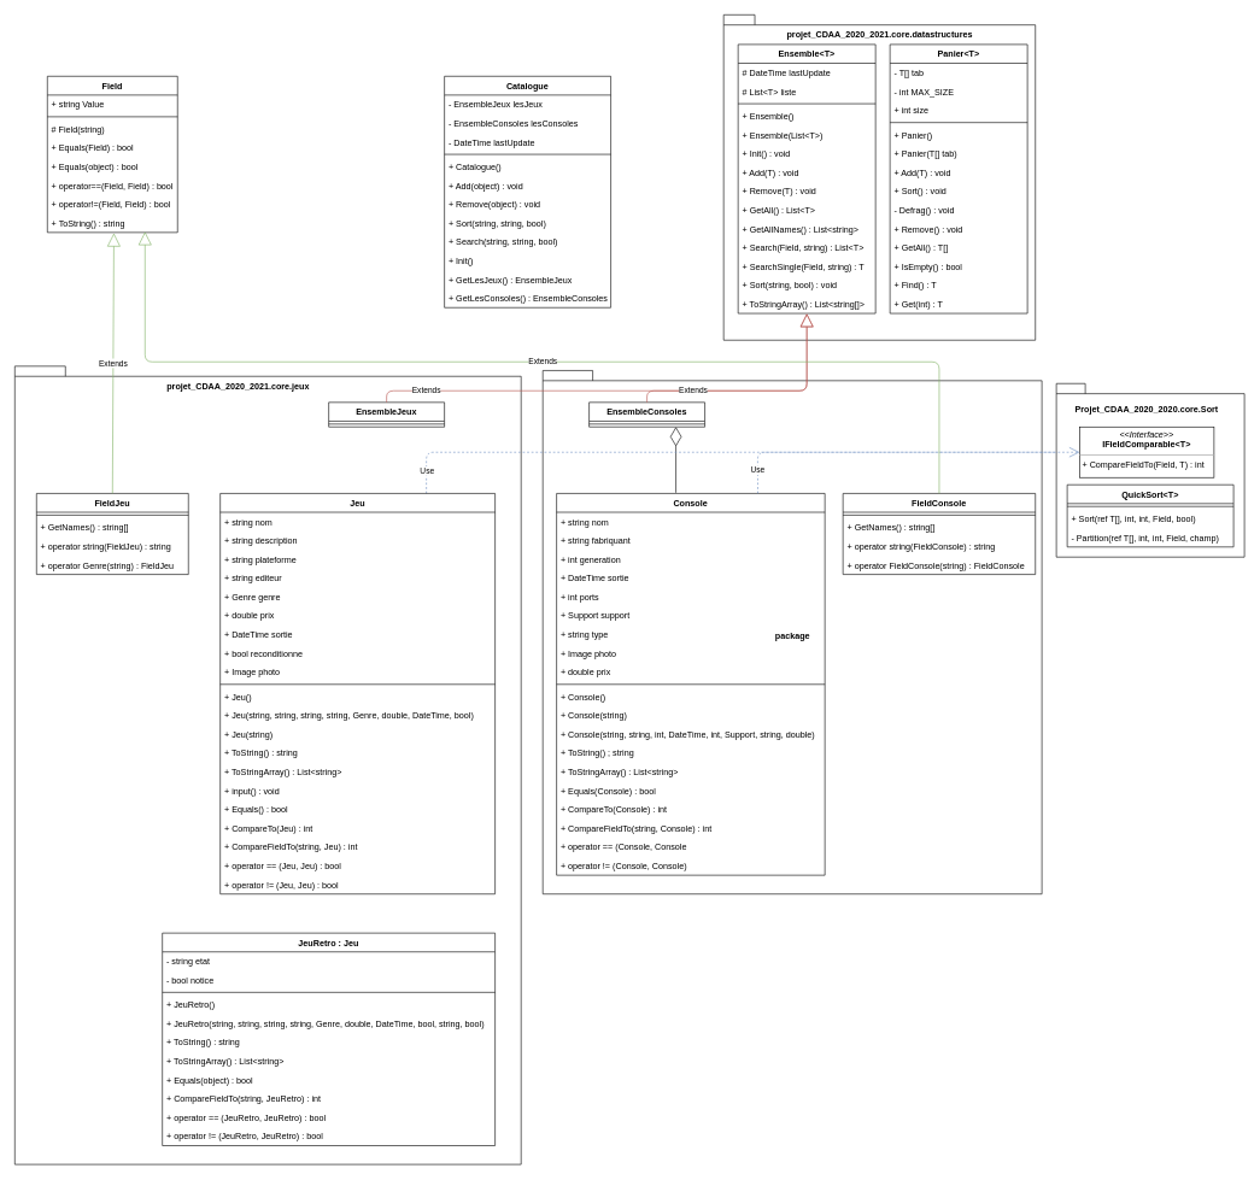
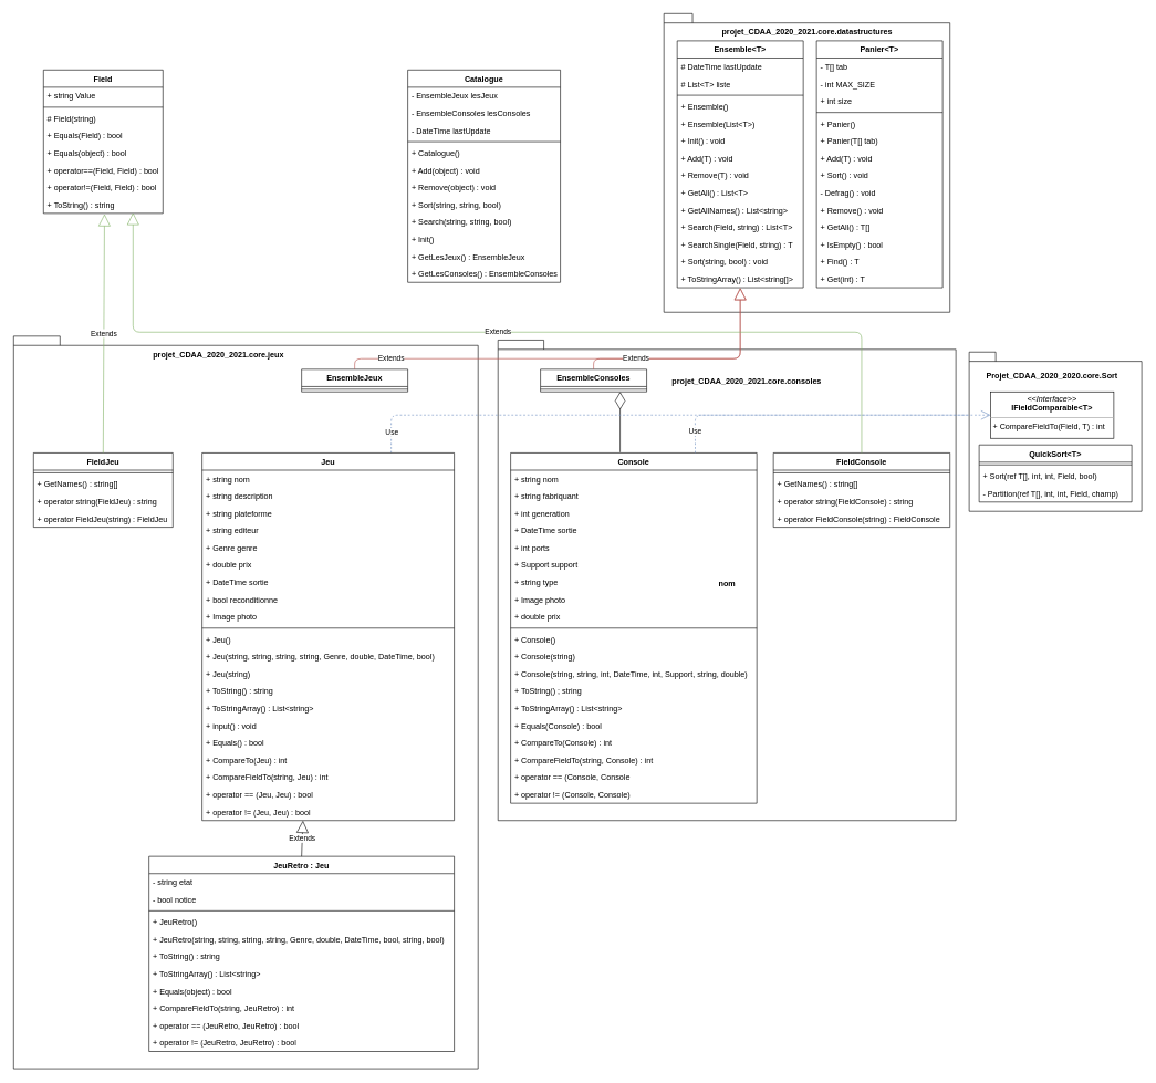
+ <mxCell id="146" value="projet_CDAA_2020_2021.core.consoles" style="text;align=center;fontStyle=1;verticalAlign=middle;spacingLeft=3;spacingRight=3;strokeColor=none;rotatable=0;points=[[0,0.5],[1,0.5]];portConstraint=eastwest;" vertex="1" parent="1"><mxGeometry x="1000" y="560" width="250" height="26" as="geometry" /></mxCell>
- <mxCell id="135" value="+ operator Genre(string) : FieldJeu" style="text;strokeColor=none;fillColor=none;align=left;verticalAlign=top;spacingLeft=4;spacingRight=4;overflow=hidden;rotatable=0;points=[[0,0.5],[1,0.5]];portConstraint=eastwest;" vertex="1" parent="131"><mxGeometry y="86" width="210" height="26" as="geometry" /></mxCell>
+ <mxCell id="135" value="+ operator FieldJeu(string) : FieldJeu" style="text;strokeColor=none;fillColor=none;align=left;verticalAlign=top;spacingLeft=4;spacingRight=4;overflow=hidden;rotatable=0;points=[[0,0.5],[1,0.5]];portConstraint=eastwest;" vertex="1" parent="131"><mxGeometry y="86" width="210" height="26" as="geometry" /></mxCell>
- <mxCell id="2" value="package" style="shape=folder;fontStyle=1;spacingTop=10;tabWidth=40;tabHeight=14;tabPosition=left;html=1;" vertex="1" parent="1"><mxGeometry x="750" y="512" width="690" height="724" as="geometry" /></mxCell>
+ <mxCell id="2" value="nom" style="shape=folder;fontStyle=1;spacingTop=10;tabWidth=40;tabHeight=14;tabPosition=left;html=1;" vertex="1" parent="1"><mxGeometry x="750" y="512" width="690" height="724" as="geometry" /></mxCell>
+ <mxCell id="147" value="Extends" style="endArrow=block;endSize=16;endFill=0;html=1;exitX=0.5;exitY=0;exitDx=0;exitDy=0;entryX=0.4;entryY=1.005;entryDx=0;entryDy=0;entryPerimeter=0;" edge="1" parent="1" source="100" target="27"><mxGeometry width="160" relative="1" as="geometry"><mxPoint x="270" y="1280" as="sourcePoint" /><mxPoint x="430" y="1280" as="targetPoint" /></mxGeometry></mxCell>
